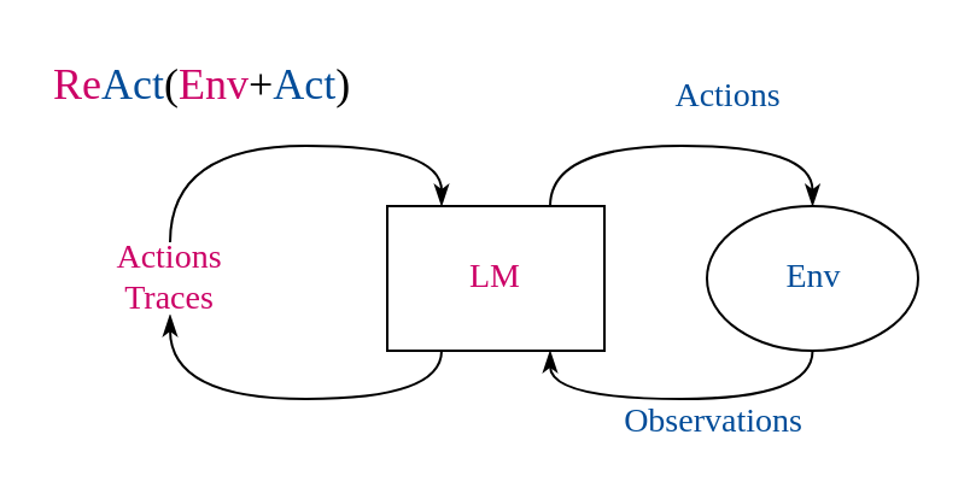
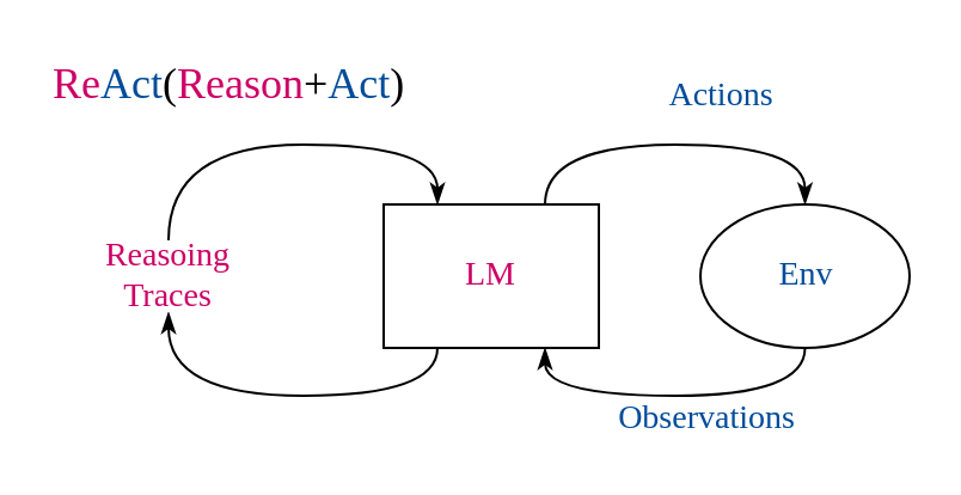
- <mxCell id="7" value="&lt;font color=&quot;#cc0066&quot; style=&quot;font-size: 18px;&quot;&gt;Re&lt;/font&gt;&lt;font color=&quot;#004c99&quot; style=&quot;font-size: 18px;&quot;&gt;Act&lt;/font&gt;(&lt;font color=&quot;#cc0066&quot; style=&quot;font-size: 18px;&quot;&gt;Env&lt;/font&gt;+&lt;font color=&quot;#004c99&quot; style=&quot;font-size: 18px;&quot;&gt;Act&lt;/font&gt;)" style="text;html=1;align=left;verticalAlign=middle;resizable=0;points=[];autosize=1;fontSize=18;fontFamily=Verdana;" vertex="1" parent="1"><mxGeometry x="20" y="20" width="190" height="30" as="geometry" /></mxCell>
+ <mxCell id="7" value="&lt;font color=&quot;#cc0066&quot; style=&quot;font-size: 18px;&quot;&gt;Re&lt;/font&gt;&lt;font color=&quot;#004c99&quot; style=&quot;font-size: 18px;&quot;&gt;Act&lt;/font&gt;(&lt;font color=&quot;#cc0066&quot; style=&quot;font-size: 18px;&quot;&gt;Reason&lt;/font&gt;+&lt;font color=&quot;#004c99&quot; style=&quot;font-size: 18px;&quot;&gt;Act&lt;/font&gt;)" style="text;html=1;align=left;verticalAlign=middle;resizable=0;points=[];autosize=1;fontSize=18;fontFamily=Verdana;" vertex="1" parent="1"><mxGeometry x="20" y="20" width="190" height="30" as="geometry" /></mxCell>
- <mxCell id="11" value="Actions&lt;br style=&quot;font-size: 14px;&quot;&gt;Traces" style="rounded=1;whiteSpace=wrap;html=1;strokeColor=none;fontColor=#CC0066;fontSize=14;fontFamily=Verdana;" diagramCategory="general" diagramName="RoundedRectangle" vertex="1" parent="1"><mxGeometry x="45" y="100" width="50" height="30" as="geometry" /></mxCell>
+ <mxCell id="11" value="Reasoing&lt;br style=&quot;font-size: 14px;&quot;&gt;Traces" style="rounded=1;whiteSpace=wrap;html=1;strokeColor=none;fontColor=#CC0066;fontSize=14;fontFamily=Verdana;" diagramCategory="general" diagramName="RoundedRectangle" vertex="1" parent="1"><mxGeometry x="45" y="100" width="50" height="30" as="geometry" /></mxCell>
